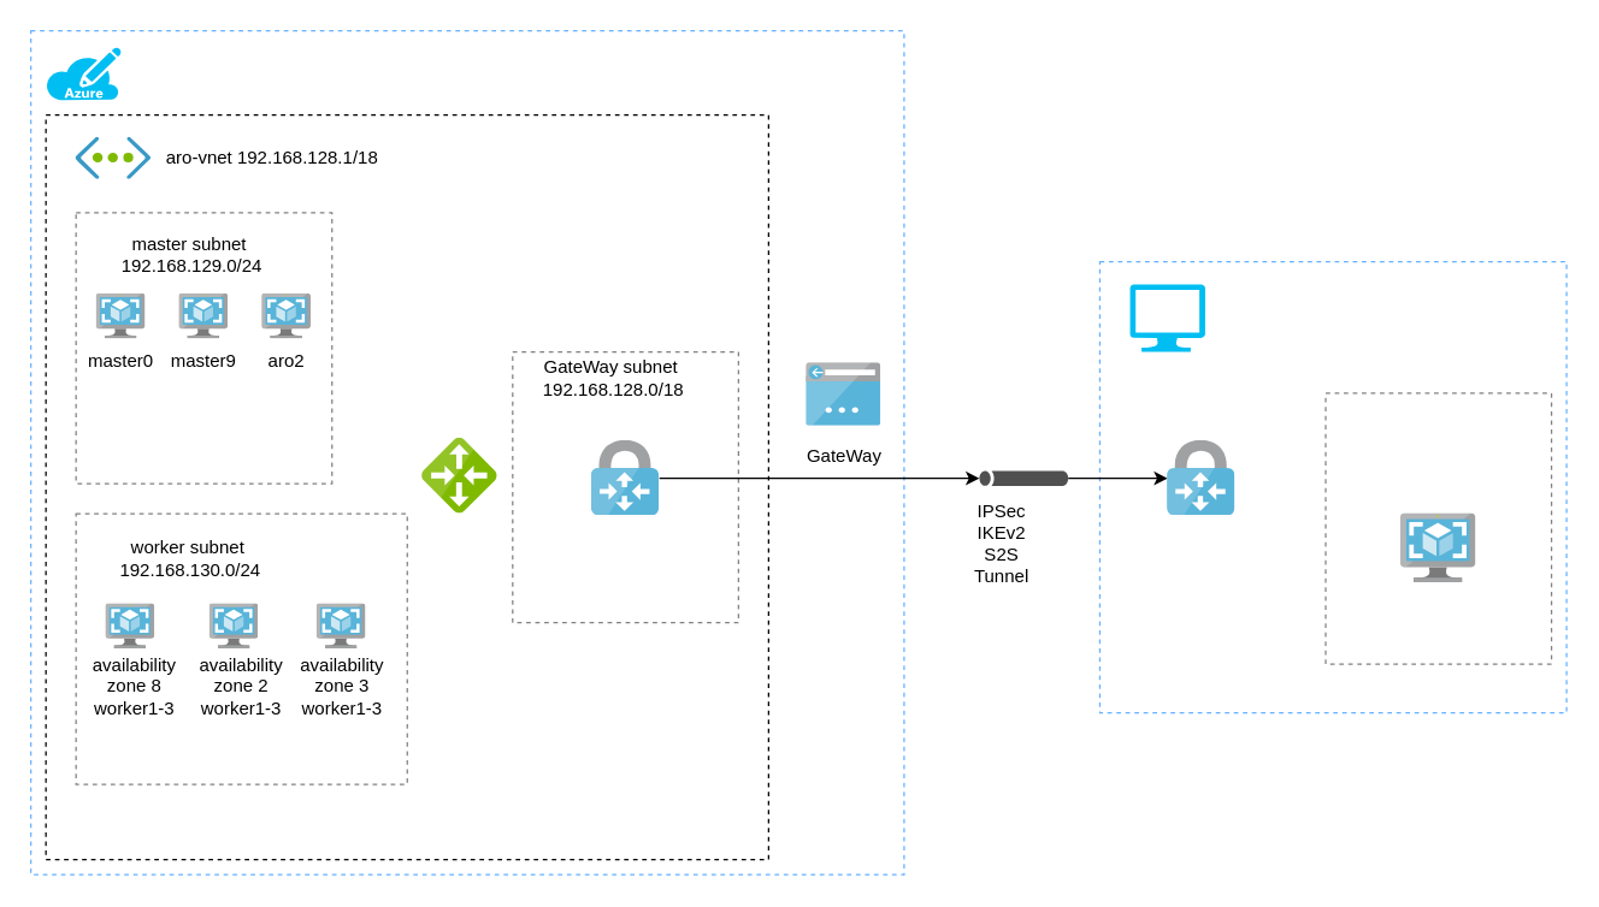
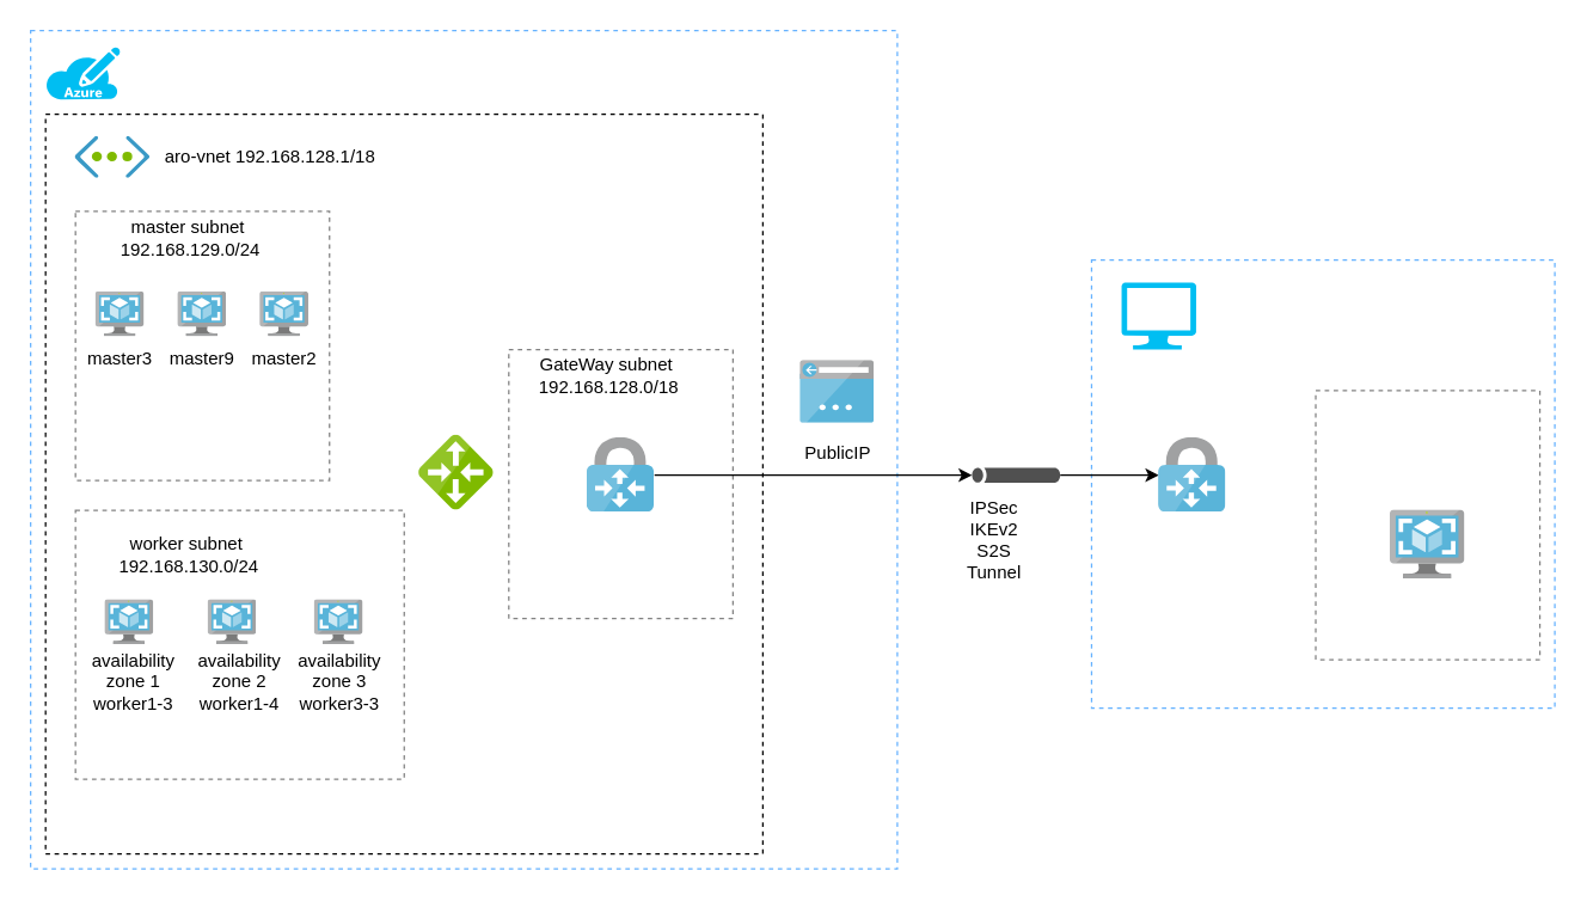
- <mxCell id="16" value="master subnet&lt;br&gt;&amp;nbsp;192.168.129.0/24" style="text;html=1;align=center;verticalAlign=middle;resizable=0;points=[];autosize=1;strokeColor=none;fillColor=none;" parent="14" vertex="1"><mxGeometry x="20" y="12.763" width="110" height="30" as="geometry" /></mxCell>
+ <mxCell id="16" value="master subnet&lt;br&gt;&amp;nbsp;192.168.129.0/24" style="text;html=1;align=center;verticalAlign=middle;resizable=0;points=[];autosize=1;strokeColor=none;fillColor=none;" parent="14" vertex="1"><mxGeometry x="20" y="2.763" width="110" height="30" as="geometry" /></mxCell>
- <mxCell id="19" value="master0" style="text;html=1;strokeColor=none;fillColor=none;align=center;verticalAlign=middle;whiteSpace=wrap;rounded=0;" parent="17" vertex="1"><mxGeometry y="30" width="60" height="30" as="geometry" /></mxCell>
+ <mxCell id="19" value="master3" style="text;html=1;strokeColor=none;fillColor=none;align=center;verticalAlign=middle;whiteSpace=wrap;rounded=0;" parent="17" vertex="1"><mxGeometry y="30" width="60" height="30" as="geometry" /></mxCell>
- <mxCell id="25" value="aro2" style="text;html=1;strokeColor=none;fillColor=none;align=center;verticalAlign=middle;whiteSpace=wrap;rounded=0;" parent="23" vertex="1"><mxGeometry y="30" width="60" height="30" as="geometry" /></mxCell>
+ <mxCell id="25" value="master2" style="text;html=1;strokeColor=none;fillColor=none;align=center;verticalAlign=middle;whiteSpace=wrap;rounded=0;" parent="23" vertex="1"><mxGeometry y="30" width="60" height="30" as="geometry" /></mxCell>
- <mxCell id="42" value="GateWay" style="text;html=1;align=center;verticalAlign=middle;resizable=0;points=[];autosize=1;strokeColor=none;fillColor=none;" parent="40" vertex="1"><mxGeometry y="52" width="60" height="20" as="geometry" /></mxCell>
+ <mxCell id="42" value="PublicIP" style="text;html=1;align=center;verticalAlign=middle;resizable=0;points=[];autosize=1;strokeColor=none;fillColor=none;" parent="40" vertex="1"><mxGeometry y="52" width="60" height="20" as="geometry" /></mxCell>
- <mxCell id="34" value="availability zone 8 worker1-3" style="text;html=1;strokeColor=none;fillColor=none;align=center;verticalAlign=middle;whiteSpace=wrap;rounded=0;" vertex="1" parent="32"><mxGeometry y="40" width="77.647" height="30" as="geometry" /></mxCell>
+ <mxCell id="34" value="availability zone 1 worker1-3" style="text;html=1;strokeColor=none;fillColor=none;align=center;verticalAlign=middle;whiteSpace=wrap;rounded=0;" vertex="1" parent="32"><mxGeometry y="40" width="77.647" height="30" as="geometry" /></mxCell>
- <mxCell id="31" value="availability zone 2 worker1-3" style="text;html=1;strokeColor=none;fillColor=none;align=center;verticalAlign=middle;whiteSpace=wrap;rounded=0;" vertex="1" parent="26"><mxGeometry x="71.176" y="100" width="77.647" height="30" as="geometry" /></mxCell>
+ <mxCell id="31" value="availability zone 2 worker1-4" style="text;html=1;strokeColor=none;fillColor=none;align=center;verticalAlign=middle;whiteSpace=wrap;rounded=0;" vertex="1" parent="26"><mxGeometry x="71.176" y="100" width="77.647" height="30" as="geometry" /></mxCell>
- <mxCell id="30" value="availability zone 3 worker1-3" style="text;html=1;strokeColor=none;fillColor=none;align=center;verticalAlign=middle;whiteSpace=wrap;rounded=0;" vertex="1" parent="26"><mxGeometry x="137.548" y="100" width="77.647" height="30" as="geometry" /></mxCell>
+ <mxCell id="30" value="availability zone 3 worker3-3" style="text;html=1;strokeColor=none;fillColor=none;align=center;verticalAlign=middle;whiteSpace=wrap;rounded=0;" vertex="1" parent="26"><mxGeometry x="137.548" y="100" width="77.647" height="30" as="geometry" /></mxCell>
